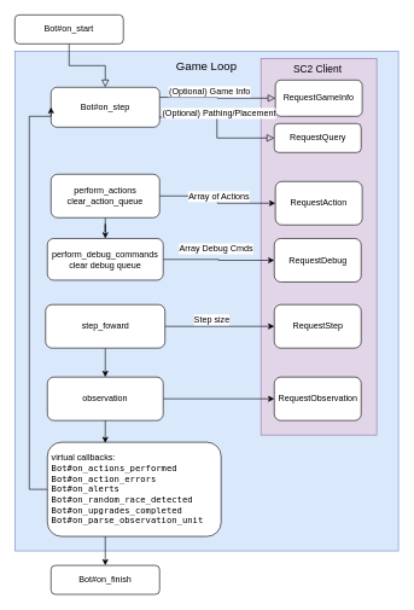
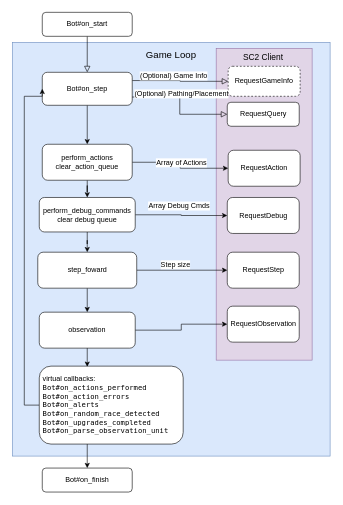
- <mxCell id="4" value="Bot#on_start" style="rounded=1;whiteSpace=wrap;html=1;fontSize=12;glass=0;strokeWidth=1;shadow=0;" parent="1" vertex="1"><mxGeometry x="20" y="20" width="150" height="40" as="geometry" /></mxCell>
+ <mxCell id="4" value="Bot#on_start" style="rounded=1;whiteSpace=wrap;html=1;fontSize=12;glass=0;strokeWidth=1;shadow=0;" parent="1" vertex="1"><mxGeometry x="70" y="20" width="150" height="40" as="geometry" /></mxCell>
- <mxCell id="8" value="RequestGameInfo" style="rounded=1;whiteSpace=wrap;html=1;fontSize=12;glass=0;strokeWidth=1;shadow=0;" parent="1" vertex="1"><mxGeometry x="380" y="110" width="120" height="50" as="geometry" /></mxCell>
+ <mxCell id="8" value="RequestGameInfo" style="rounded=1;whiteSpace=wrap;html=1;fontSize=12;glass=0;strokeWidth=1;shadow=0;dashed=1;" parent="1" vertex="1"><mxGeometry x="380" y="110" width="120" height="50" as="geometry" /></mxCell>
+ <mxCell id="10" value="" style="edgeStyle=orthogonalEdgeStyle;rounded=0;orthogonalLoop=1;jettySize=auto;html=1;fontFamily=Helvetica;fontSize=12;fontColor=default;" edge="1" parent="1" source="11" target="15"><mxGeometry relative="1" as="geometry" /></mxCell>
+ <mxCell id="23" value="" style="edgeStyle=orthogonalEdgeStyle;rounded=0;orthogonalLoop=1;jettySize=auto;html=1;fontFamily=Helvetica;fontSize=12;fontColor=default;" edge="1" parent="1" source="24" target="29"><mxGeometry relative="1" as="geometry" /></mxCell>
- <mxCell id="33" value="RequestObservation" style="rounded=1;whiteSpace=wrap;html=1;strokeColor=default;align=center;verticalAlign=middle;fontFamily=Helvetica;fontSize=12;fontColor=default;fillColor=default;" vertex="1" parent="1"><mxGeometry x="378.5" y="520" width="120" height="60" as="geometry" /></mxCell>
+ <mxCell id="33" value="RequestObservation" style="rounded=1;whiteSpace=wrap;html=1;strokeColor=default;align=center;verticalAlign=middle;fontFamily=Helvetica;fontSize=12;fontColor=default;fillColor=default;" vertex="1" parent="1"><mxGeometry x="378.5" y="510" width="120" height="60" as="geometry" /></mxCell>
